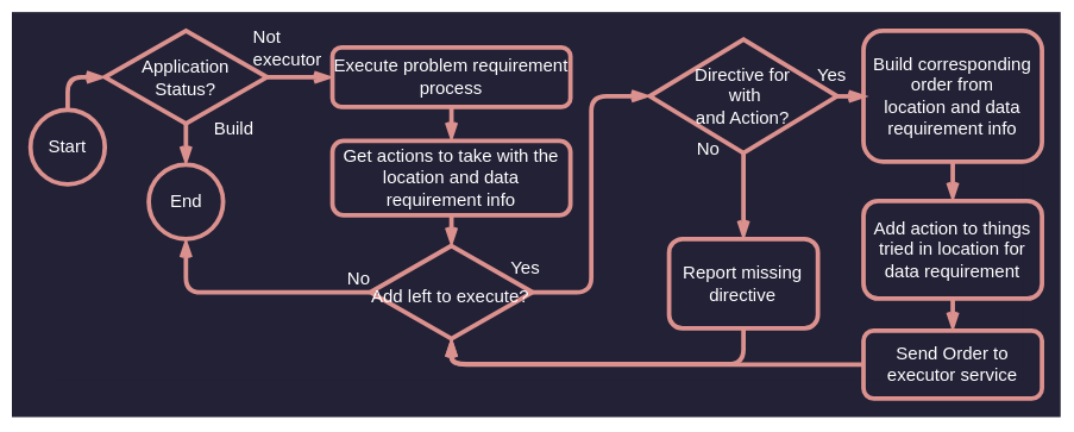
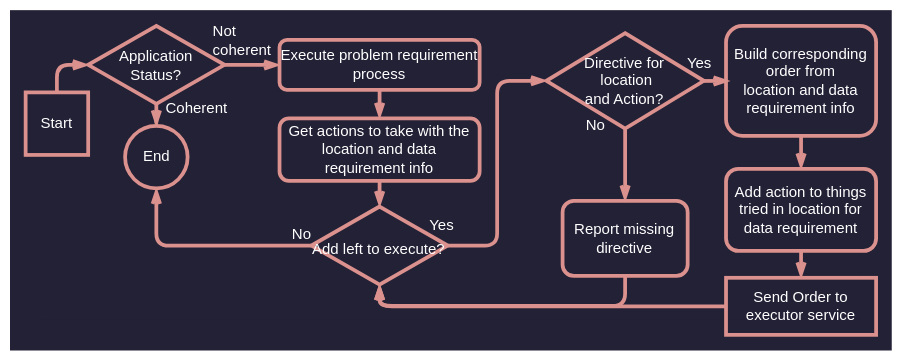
- <mxCell id="11" value="Not &lt;br style=&quot;font-size: 12px;&quot;&gt;executor" style="text;html=1;strokeColor=none;fillColor=none;align=left;verticalAlign=middle;whiteSpace=wrap;rounded=0;fontSize=12;fontFamily=Helvetica;fontColor=#FFFFFF;" parent="2" vertex="1"><mxGeometry x="148.28" y="2" width="73.91" height="20" as="geometry" /></mxCell>
+ <mxCell id="11" value="Not &lt;br style=&quot;font-size: 12px;&quot;&gt;coherent" style="text;html=1;strokeColor=none;fillColor=none;align=left;verticalAlign=middle;whiteSpace=wrap;rounded=0;fontSize=12;fontFamily=Helvetica;fontColor=#FFFFFF;" parent="2" vertex="1"><mxGeometry x="148.28" y="2" width="73.91" height="20" as="geometry" /></mxCell>
- <mxCell id="22" value="Directive for&lt;br style=&quot;font-size: 12px;&quot;&gt;&amp;nbsp;with &lt;br style=&quot;font-size: 12px;&quot;&gt;and Action?" style="rhombus;whiteSpace=wrap;html=1;rounded=0;strokeColor=#DB918D;strokeWidth=3;align=center;verticalAlign=middle;fontFamily=Helvetica;fontSize=12;fontColor=#FFFFFF;fillColor=none;spacingTop=0;" parent="2" vertex="1"><mxGeometry x="416.34" y="5.87" width="125.95" height="76.25" as="geometry" /></mxCell>
+ <mxCell id="22" value="Directive for&lt;br style=&quot;font-size: 12px;&quot;&gt;&amp;nbsp;location &lt;br style=&quot;font-size: 12px;&quot;&gt;and Action?" style="rhombus;whiteSpace=wrap;html=1;rounded=0;strokeColor=#DB918D;strokeWidth=3;align=center;verticalAlign=middle;fontFamily=Helvetica;fontSize=12;fontColor=#FFFFFF;fillColor=none;spacingTop=0;" parent="2" vertex="1"><mxGeometry x="416.34" y="5.87" width="125.95" height="76.25" as="geometry" /></mxCell>
- <mxCell id="10" value="Build" style="text;html=1;strokeColor=none;fillColor=none;align=center;verticalAlign=middle;whiteSpace=wrap;rounded=0;fontSize=12;fontFamily=Helvetica;fontColor=#FFFFFF;" parent="2" vertex="1"><mxGeometry x="118.75" y="56" width="36.25" height="20" as="geometry" /></mxCell>
+ <mxCell id="10" value="Coherent" style="text;html=1;strokeColor=none;fillColor=none;align=center;verticalAlign=middle;whiteSpace=wrap;rounded=0;fontSize=12;fontFamily=Helvetica;fontColor=#FFFFFF;" parent="2" vertex="1"><mxGeometry x="118.75" y="56" width="36.25" height="20" as="geometry" /></mxCell>
- <mxCell id="3" value="Start" style="ellipse;whiteSpace=wrap;html=1;aspect=fixed;strokeColor=#DB918D;fontColor=#FFFFFF;fillColor=none;strokeWidth=3;fontSize=12;" parent="2" vertex="1"><mxGeometry y="53.25" width="50" height="50" as="geometry" /></mxCell>
+ <mxCell id="3" value="Start" style="whiteSpace=wrap;html=1;aspect=fixed;strokeColor=#DB918D;fontColor=#FFFFFF;fillColor=none;strokeWidth=3;fontSize=12;rounded=0;" parent="2" vertex="1"><mxGeometry y="53.25" width="50" height="50" as="geometry" /></mxCell>
- <mxCell id="4" value="End" style="ellipse;whiteSpace=wrap;html=1;aspect=fixed;strokeColor=#DB918D;fontColor=#FFFFFF;fillColor=none;strokeWidth=3;fontSize=12;" parent="2" vertex="1"><mxGeometry x="79.51" y="90" width="50" height="50" as="geometry" /></mxCell>
+ <mxCell id="4" value="End" style="ellipse;whiteSpace=wrap;html=1;aspect=fixed;strokeColor=#DB918D;fontColor=#FFFFFF;fillColor=none;strokeWidth=3;fontSize=12;" parent="2" vertex="1"><mxGeometry x="79.51" y="80" width="50" height="50" as="geometry" /></mxCell>
- <mxCell id="29" value="Send Order to &lt;br style=&quot;font-size: 12px;&quot;&gt;executor service" style="rounded=1;whiteSpace=wrap;html=1;strokeColor=#DB918D;fontColor=#FFFFFF;fillColor=none;strokeWidth=3;fontSize=12;" parent="2" vertex="1"><mxGeometry x="560" y="201.5" width="120" height="45.62" as="geometry" /></mxCell>
+ <mxCell id="29" value="Send Order to &lt;br style=&quot;font-size: 12px;&quot;&gt;executor service" style="whiteSpace=wrap;html=1;strokeColor=#DB918D;fontColor=#FFFFFF;fillColor=none;strokeWidth=3;fontSize=12;rounded=0;" parent="2" vertex="1"><mxGeometry x="560" y="201.5" width="120" height="45.62" as="geometry" /></mxCell>
